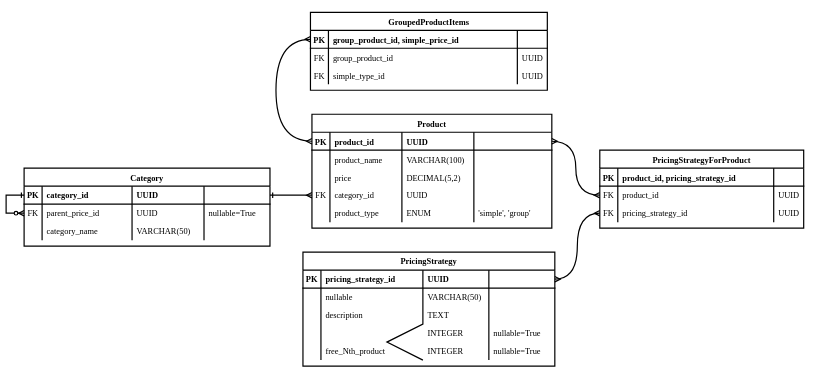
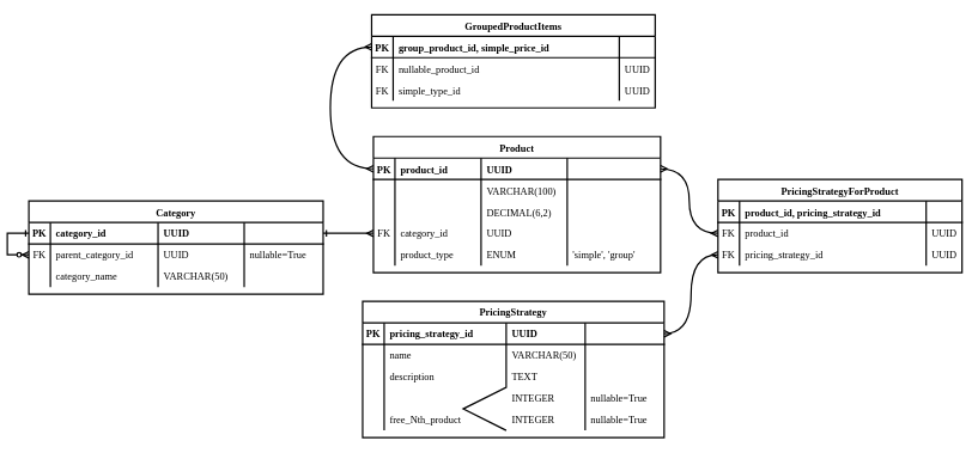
- <mxCell id="27" value="group_product_id" style="shape=partialRectangle;overflow=hidden;connectable=0;fillColor=none;top=0;left=0;bottom=0;right=0;align=left;spacingLeft=6;strokeWidth=2;fontFamily=Verdana;fontSize=14;" parent="25" vertex="1"><mxGeometry x="30" width="315" height="30" as="geometry" /></mxCell>
+ <mxCell id="27" value="nullable_product_id" style="shape=partialRectangle;overflow=hidden;connectable=0;fillColor=none;top=0;left=0;bottom=0;right=0;align=left;spacingLeft=6;strokeWidth=2;fontFamily=Verdana;fontSize=14;" parent="25" vertex="1"><mxGeometry x="30" width="315" height="30" as="geometry" /></mxCell>
- <mxCell id="66" value="product_name" style="shape=partialRectangle;overflow=hidden;connectable=0;fillColor=none;top=0;left=0;bottom=0;right=0;align=left;spacingLeft=6;strokeWidth=2;fontFamily=Verdana;fontSize=14;" parent="64" vertex="1"><mxGeometry x="30" width="120.0" height="30" as="geometry" /></mxCell>
- <mxCell id="71" value="price" style="shape=partialRectangle;overflow=hidden;connectable=0;fillColor=none;top=0;left=0;bottom=0;right=0;align=left;spacingLeft=6;strokeWidth=2;fontFamily=Verdana;fontSize=14;" parent="69" vertex="1"><mxGeometry x="30" width="120.0" height="30" as="geometry" /></mxCell>
- <mxCell id="72" value="DECIMAL(5,2)" style="shape=partialRectangle;overflow=hidden;connectable=0;fillColor=none;top=0;left=0;bottom=0;right=0;align=left;spacingLeft=6;strokeWidth=2;fontFamily=Verdana;fontSize=14;" parent="69" vertex="1"><mxGeometry x="150.0" width="120.0" height="30" as="geometry" /></mxCell>
+ <mxCell id="72" value="DECIMAL(6,2)" style="shape=partialRectangle;overflow=hidden;connectable=0;fillColor=none;top=0;left=0;bottom=0;right=0;align=left;spacingLeft=6;strokeWidth=2;fontFamily=Verdana;fontSize=14;" parent="69" vertex="1"><mxGeometry x="150.0" width="120.0" height="30" as="geometry" /></mxCell>
- <mxCell id="12" value="parent_price_id" style="shape=partialRectangle;overflow=hidden;connectable=0;fillColor=none;top=0;left=0;bottom=0;right=0;align=left;spacingLeft=6;strokeWidth=2;fontFamily=Verdana;fontSize=14;" parent="10" vertex="1"><mxGeometry x="30" width="150" height="30" as="geometry" /></mxCell>
+ <mxCell id="12" value="parent_category_id" style="shape=partialRectangle;overflow=hidden;connectable=0;fillColor=none;top=0;left=0;bottom=0;right=0;align=left;spacingLeft=6;strokeWidth=2;fontFamily=Verdana;fontSize=14;" parent="10" vertex="1"><mxGeometry x="30" width="150" height="30" as="geometry" /></mxCell>
- <mxCell id="41" value="nullable" style="shape=partialRectangle;overflow=hidden;connectable=0;fillColor=none;top=0;left=0;bottom=0;right=0;align=left;spacingLeft=6;strokeWidth=2;fontFamily=Verdana;fontSize=14;" parent="39" vertex="1"><mxGeometry x="30" width="170.0" height="30" as="geometry" /></mxCell>
+ <mxCell id="41" value="name" style="shape=partialRectangle;overflow=hidden;connectable=0;fillColor=none;top=0;left=0;bottom=0;right=0;align=left;spacingLeft=6;strokeWidth=2;fontFamily=Verdana;fontSize=14;" parent="39" vertex="1"><mxGeometry x="30" width="170.0" height="30" as="geometry" /></mxCell>
